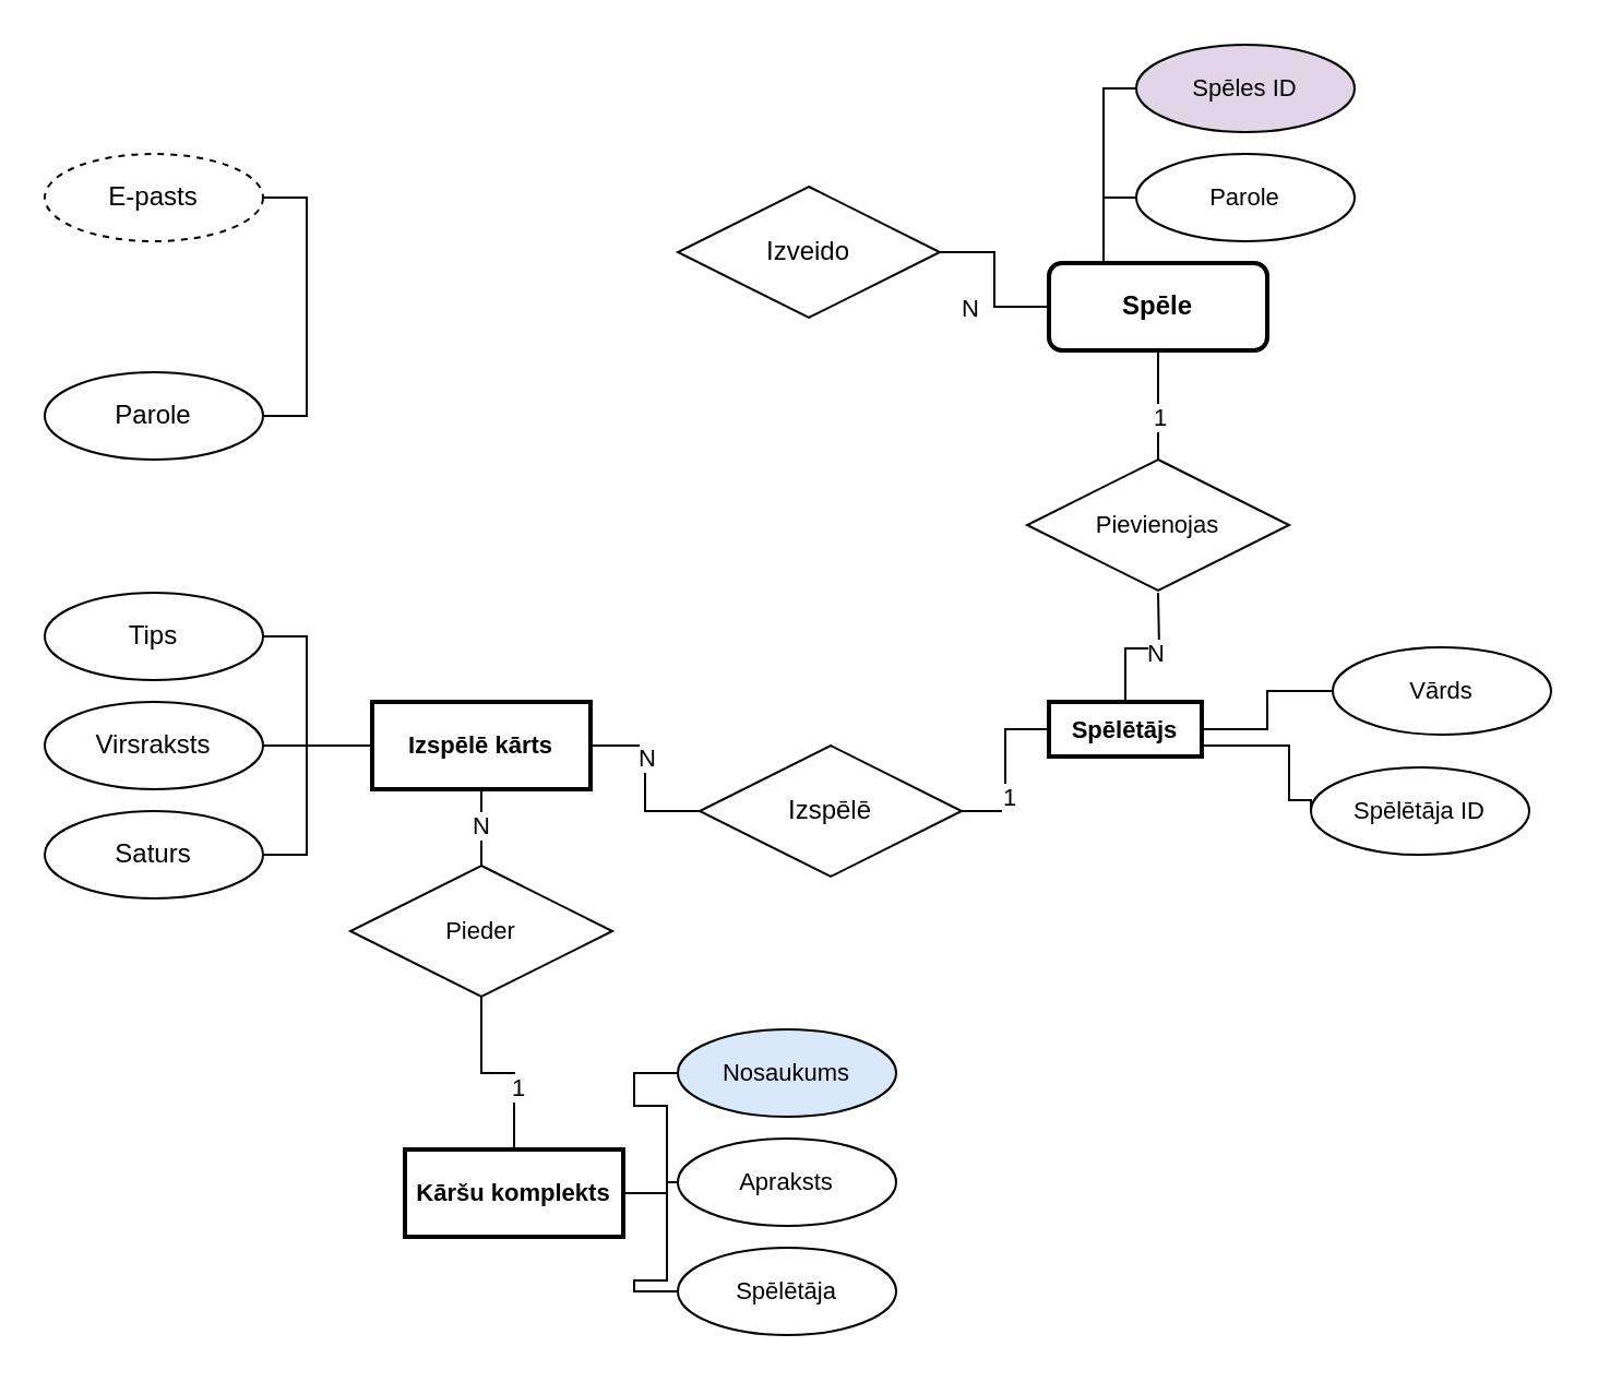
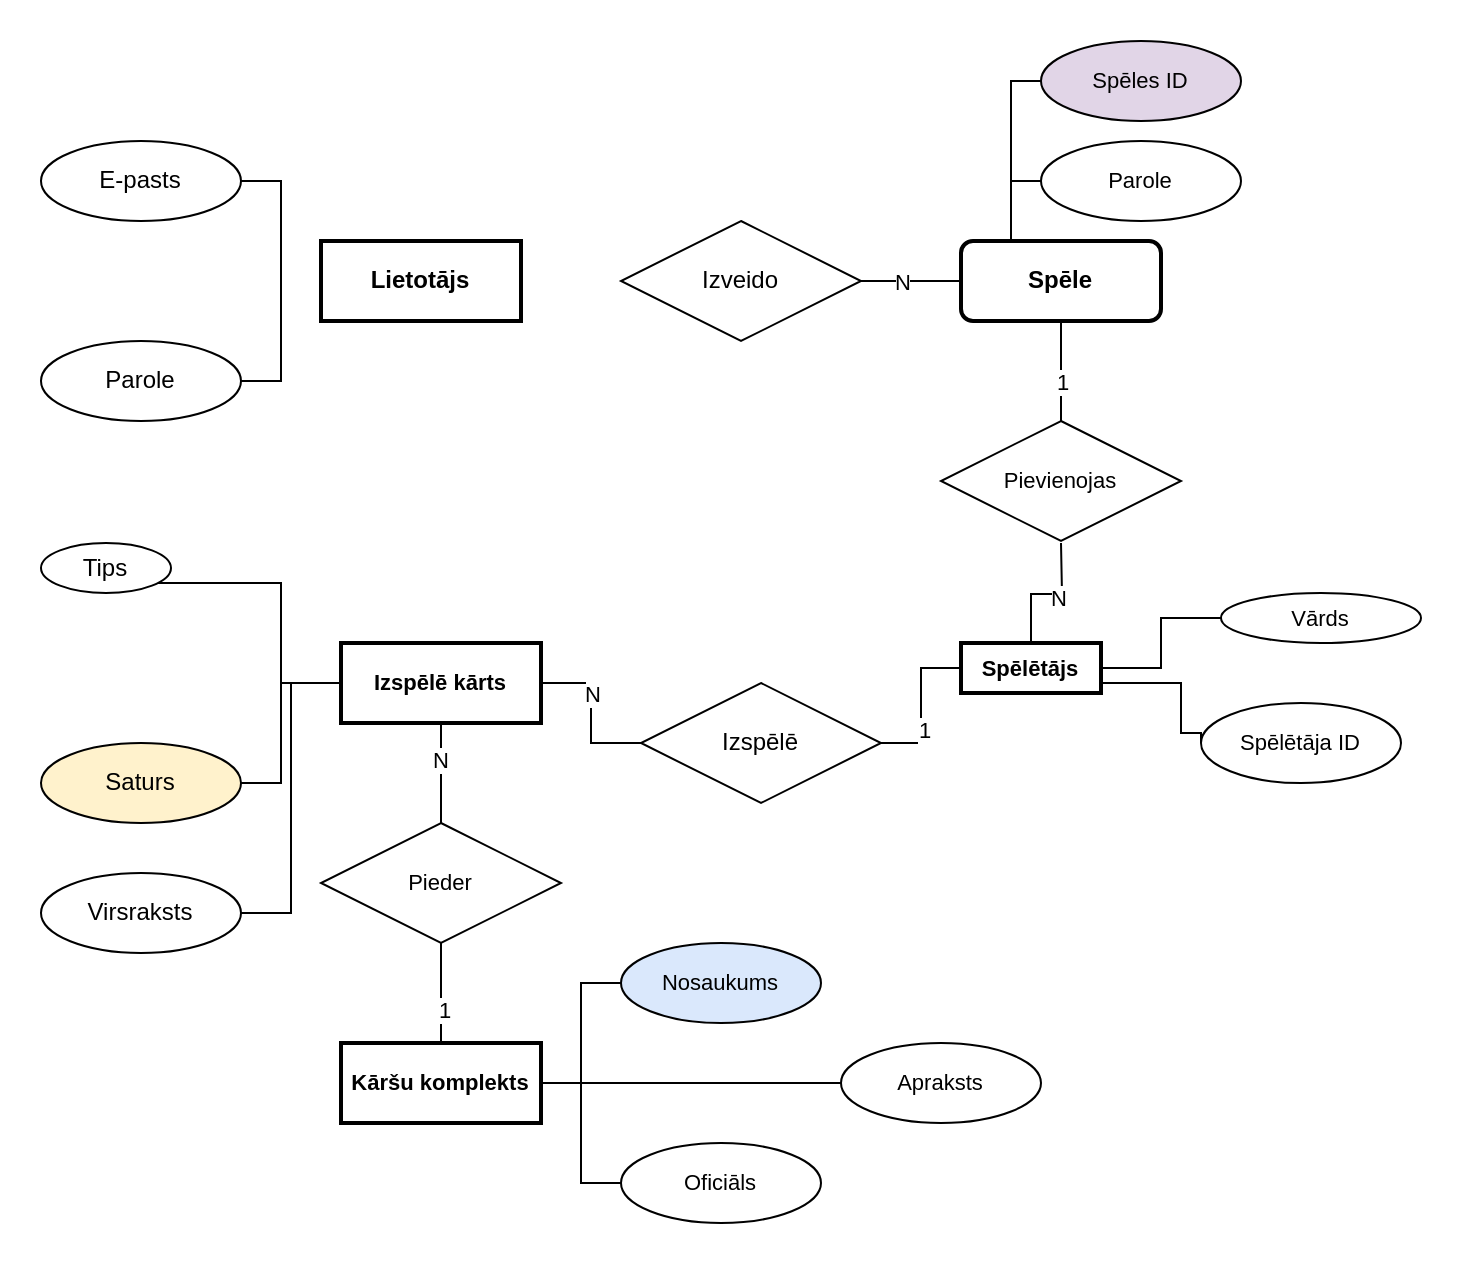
- <mxCell id="3" value="E-pasts" style="ellipse;whiteSpace=wrap;html=1;align=center;dashed=1;" parent="1" vertex="1"><mxGeometry x="20" y="70" width="100" height="40" as="geometry" /></mxCell>
+ <mxCell id="3" value="E-pasts" style="ellipse;whiteSpace=wrap;html=1;align=center;" parent="1" vertex="1"><mxGeometry x="20" y="70" width="100" height="40" as="geometry" /></mxCell>
- <mxCell id="6" value="Izveido" style="shape=rhombus;perimeter=rhombusPerimeter;whiteSpace=wrap;html=1;align=center;" parent="1" vertex="1"><mxGeometry x="310" y="85" width="120" height="60" as="geometry" /></mxCell>
+ <mxCell id="6" value="Izveido" style="shape=rhombus;perimeter=rhombusPerimeter;whiteSpace=wrap;html=1;align=center;" parent="1" vertex="1"><mxGeometry x="310" y="110" width="120" height="60" as="geometry" /></mxCell>
+ <mxCell id="2" value="Lietotājs" style="whiteSpace=wrap;html=1;align=center;fontStyle=1;strokeWidth=2;" parent="1" vertex="1"><mxGeometry x="160" y="120" width="100" height="40" as="geometry" /></mxCell>
- <mxCell id="33" value="Tips" style="ellipse;whiteSpace=wrap;html=1;align=center;" parent="1" vertex="1"><mxGeometry x="20" y="271" width="100" height="40" as="geometry" /></mxCell>
+ <mxCell id="33" value="Tips" style="ellipse;whiteSpace=wrap;html=1;align=center;" parent="1" vertex="1"><mxGeometry x="20" y="271" width="65" height="25" as="geometry" /></mxCell>
- <mxCell id="22" value="Vārds" style="ellipse;whiteSpace=wrap;html=1;align=center;fontFamily=Helvetica;fontSize=11;fontColor=default;" parent="1" vertex="1"><mxGeometry x="610" y="296" width="100" height="40" as="geometry" /></mxCell>
+ <mxCell id="22" value="Vārds" style="ellipse;whiteSpace=wrap;html=1;align=center;fontFamily=Helvetica;fontSize=11;fontColor=default;" parent="1" vertex="1"><mxGeometry x="610" y="296" width="100" height="25" as="geometry" /></mxCell>
- <mxCell id="35" value="Virsraksts" style="ellipse;whiteSpace=wrap;html=1;align=center;" parent="1" vertex="1"><mxGeometry x="20" y="321" width="100" height="40" as="geometry" /></mxCell>
+ <mxCell id="35" value="Virsraksts" style="ellipse;whiteSpace=wrap;html=1;align=center;" parent="1" vertex="1"><mxGeometry x="20" y="436" width="100" height="40" as="geometry" /></mxCell>
- <mxCell id="36" value="Saturs" style="ellipse;whiteSpace=wrap;html=1;align=center;" parent="1" vertex="1"><mxGeometry x="20" y="371" width="100" height="40" as="geometry" /></mxCell>
+ <mxCell id="36" value="Saturs" style="ellipse;whiteSpace=wrap;html=1;align=center;fillColor=#fff2cc;" parent="1" vertex="1"><mxGeometry x="20" y="371" width="100" height="40" as="geometry" /></mxCell>
- <mxCell id="39" value="Pieder" style="shape=rhombus;perimeter=rhombusPerimeter;whiteSpace=wrap;html=1;align=center;fontFamily=Helvetica;fontSize=11;fontColor=default;" parent="1" vertex="1"><mxGeometry x="160" y="396" width="120" height="60" as="geometry" /></mxCell>
+ <mxCell id="39" value="Pieder" style="shape=rhombus;perimeter=rhombusPerimeter;whiteSpace=wrap;html=1;align=center;fontFamily=Helvetica;fontSize=11;fontColor=default;" parent="1" vertex="1"><mxGeometry x="160" y="411" width="120" height="60" as="geometry" /></mxCell>
- <mxCell id="45" value="Apraksts" style="ellipse;whiteSpace=wrap;html=1;align=center;fontFamily=Helvetica;fontSize=11;fontColor=default;" parent="1" vertex="1"><mxGeometry x="310" y="521" width="100" height="40" as="geometry" /></mxCell>
+ <mxCell id="45" value="Apraksts" style="ellipse;whiteSpace=wrap;html=1;align=center;fontFamily=Helvetica;fontSize=11;fontColor=default;" parent="1" vertex="1"><mxGeometry x="420" y="521" width="100" height="40" as="geometry" /></mxCell>
- <mxCell id="43" value="Kāršu komplekts" style="whiteSpace=wrap;html=1;align=center;fontFamily=Helvetica;fontSize=11;fontColor=default;fontStyle=1;strokeWidth=2;" parent="1" vertex="1"><mxGeometry x="185" y="526" width="100" height="40" as="geometry" /></mxCell>
+ <mxCell id="43" value="Kāršu komplekts" style="whiteSpace=wrap;html=1;align=center;fontFamily=Helvetica;fontSize=11;fontColor=default;fontStyle=1;strokeWidth=2;" parent="1" vertex="1"><mxGeometry x="170" y="521" width="100" height="40" as="geometry" /></mxCell>
- <mxCell id="46" value="Spēlētāja" style="ellipse;whiteSpace=wrap;html=1;align=center;fontFamily=Helvetica;fontSize=11;fontColor=default;" parent="1" vertex="1"><mxGeometry x="310" y="571" width="100" height="40" as="geometry" /></mxCell>
+ <mxCell id="46" value="Oficiāls" style="ellipse;whiteSpace=wrap;html=1;align=center;fontFamily=Helvetica;fontSize=11;fontColor=default;" parent="1" vertex="1"><mxGeometry x="310" y="571" width="100" height="40" as="geometry" /></mxCell>
